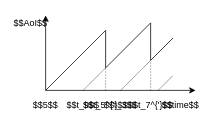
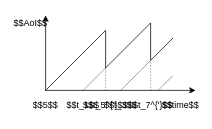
- <mxCell id="17" value="$$t_9$$" style="text;html=1;strokeColor=none;fillColor=none;align=center;verticalAlign=middle;whiteSpace=wrap;rounded=0;strokeWidth=1;" parent="1" vertex="1"><mxGeometry x="90" y="130" width="40" height="20" as="geometry" /></mxCell>
+ <mxCell id="17" value="$$t_1$$" style="text;html=1;strokeColor=none;fillColor=none;align=center;verticalAlign=middle;whiteSpace=wrap;rounded=0;strokeWidth=1;" parent="1" vertex="1"><mxGeometry x="90" y="130" width="40" height="20" as="geometry" /></mxCell>
